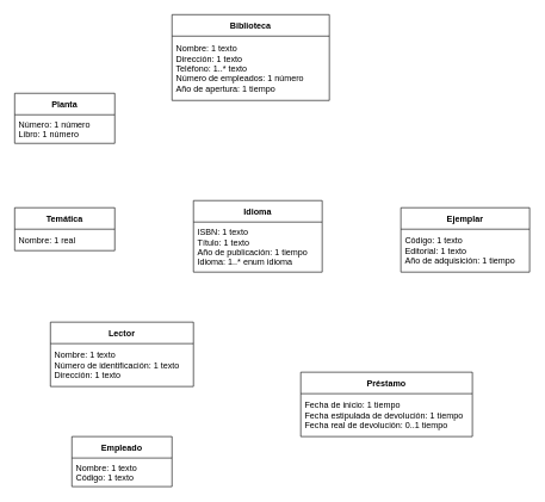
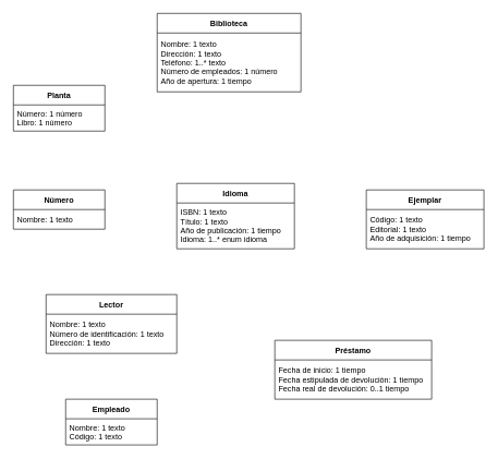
- <mxCell id="6" value="Temática" style="swimlane;fontStyle=1;childLayout=stackLayout;horizontal=1;startSize=30;horizontalStack=0;resizeParent=1;resizeParentMax=0;resizeLast=0;collapsible=1;marginBottom=0;" vertex="1" parent="1"><mxGeometry x="20" y="290" width="140" height="60" as="geometry" /></mxCell>
+ <mxCell id="6" value="Número" style="swimlane;fontStyle=1;childLayout=stackLayout;horizontal=1;startSize=30;horizontalStack=0;resizeParent=1;resizeParentMax=0;resizeLast=0;collapsible=1;marginBottom=0;" vertex="1" parent="1"><mxGeometry x="20" y="290" width="140" height="60" as="geometry" /></mxCell>
- <mxCell id="7" value="Nombre: 1 real" style="text;strokeColor=none;fillColor=none;align=left;verticalAlign=middle;spacingLeft=4;spacingRight=4;overflow=hidden;points=[[0,0.5],[1,0.5]];portConstraint=eastwest;rotatable=0;" vertex="1" parent="6"><mxGeometry y="30" width="140" height="30" as="geometry" /></mxCell>
+ <mxCell id="7" value="Nombre: 1 texto" style="text;strokeColor=none;fillColor=none;align=left;verticalAlign=middle;spacingLeft=4;spacingRight=4;overflow=hidden;points=[[0,0.5],[1,0.5]];portConstraint=eastwest;rotatable=0;" vertex="1" parent="6"><mxGeometry y="30" width="140" height="30" as="geometry" /></mxCell>
